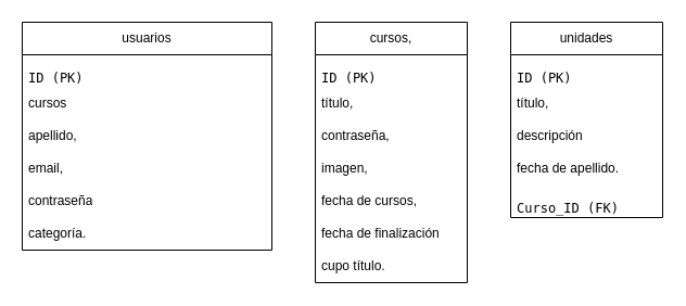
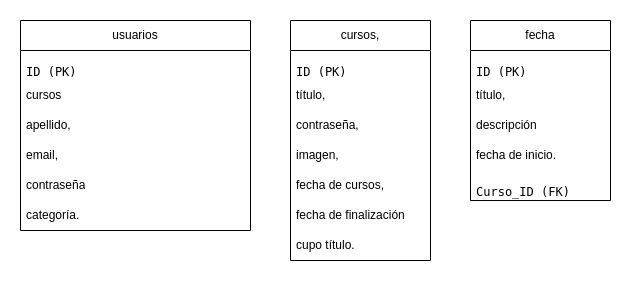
- <mxCell id="17" value="unidades" style="swimlane;fontStyle=0;childLayout=stackLayout;horizontal=1;startSize=30;horizontalStack=0;resizeParent=1;resizeParentMax=0;resizeLast=0;collapsible=1;marginBottom=0;whiteSpace=wrap;html=1;" vertex="1" parent="1"><mxGeometry x="470" y="20" width="140" height="180" as="geometry" /></mxCell>
+ <mxCell id="17" value="fecha" style="swimlane;fontStyle=0;childLayout=stackLayout;horizontal=1;startSize=30;horizontalStack=0;resizeParent=1;resizeParentMax=0;resizeLast=0;collapsible=1;marginBottom=0;whiteSpace=wrap;html=1;" vertex="1" parent="1"><mxGeometry x="470" y="20" width="140" height="180" as="geometry" /></mxCell>
- <mxCell id="21" value="fecha de apellido." style="text;strokeColor=none;fillColor=none;align=left;verticalAlign=middle;spacingLeft=4;spacingRight=4;overflow=hidden;points=[[0,0.5],[1,0.5]];portConstraint=eastwest;rotatable=0;whiteSpace=wrap;html=1;" vertex="1" parent="17"><mxGeometry y="120" width="140" height="30" as="geometry" /></mxCell>
+ <mxCell id="21" value="fecha de inicio." style="text;strokeColor=none;fillColor=none;align=left;verticalAlign=middle;spacingLeft=4;spacingRight=4;overflow=hidden;points=[[0,0.5],[1,0.5]];portConstraint=eastwest;rotatable=0;whiteSpace=wrap;html=1;" vertex="1" parent="17"><mxGeometry y="120" width="140" height="30" as="geometry" /></mxCell>
